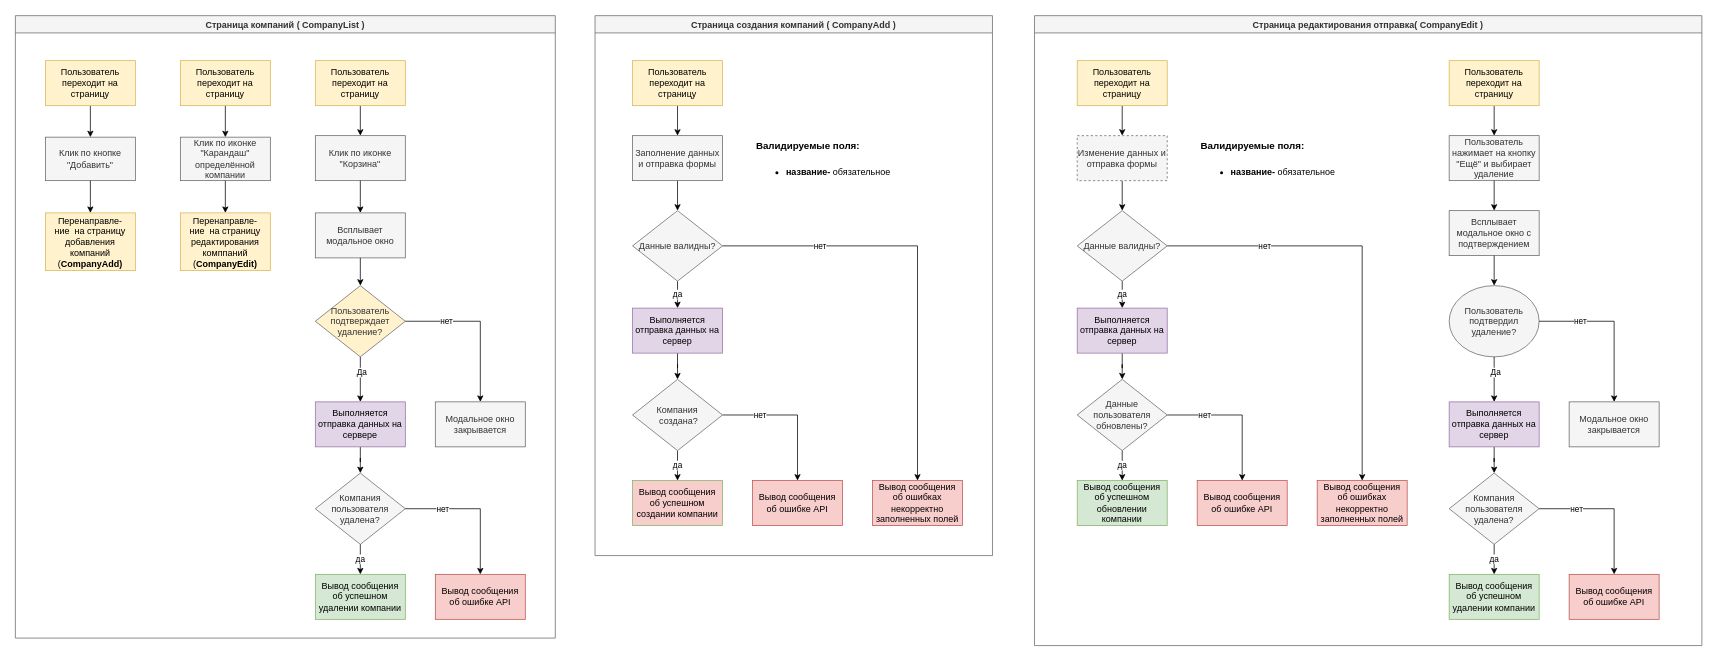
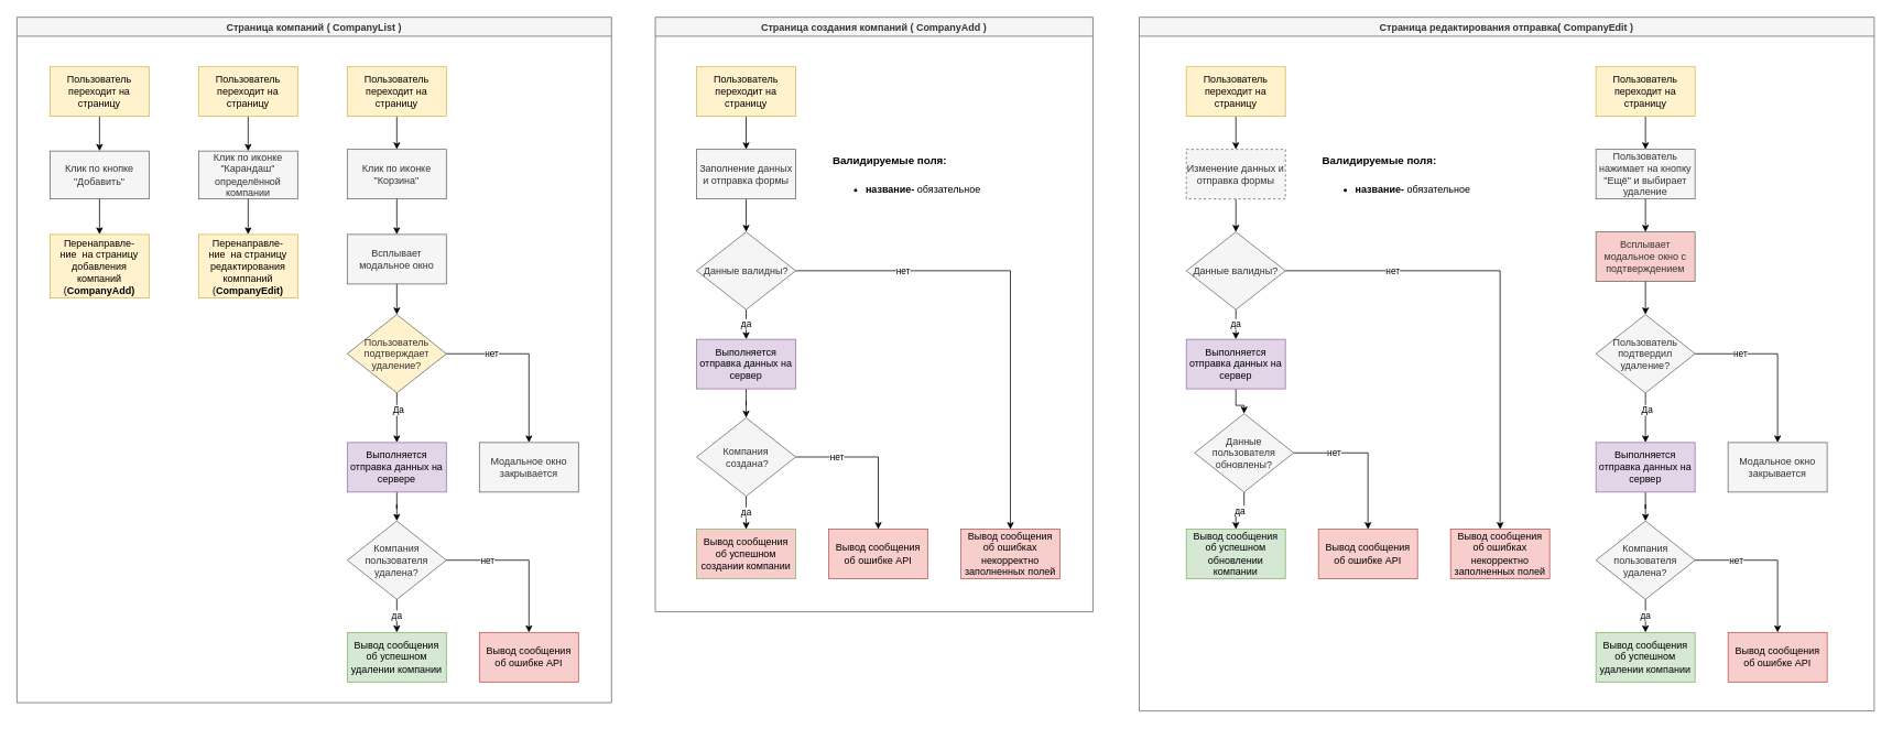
- <mxCell id="81" value="Всплывает модальное окно с подтверждением" style="rounded=0;whiteSpace=wrap;html=1;fillColor=#f5f5f5;strokeColor=#666666;fontColor=#333333;" vertex="1" parent="48"><mxGeometry x="553" y="260" width="120" height="60" as="geometry" /></mxCell>
+ <mxCell id="81" value="Всплывает модальное окно с подтверждением" style="rounded=0;whiteSpace=wrap;html=1;fillColor=#f8cecc;strokeColor=#666666;fontColor=#333333;" vertex="1" parent="48"><mxGeometry x="553" y="260" width="120" height="60" as="geometry" /></mxCell>
- <mxCell id="76" value="Пользователь подтвердил удаление?" style="ellipse;whiteSpace=wrap;html=1;strokeColor=#666666;fillColor=#f5f5f5;direction=south;fontColor=#333333;" vertex="1" parent="48"><mxGeometry x="553" y="360" width="120" height="95" as="geometry" /></mxCell>
+ <mxCell id="76" value="Пользователь подтвердил удаление?" style="rhombus;whiteSpace=wrap;html=1;rounded=0;strokeColor=#666666;fillColor=#f5f5f5;direction=south;fontColor=#333333;" vertex="1" parent="48"><mxGeometry x="553" y="360" width="120" height="95" as="geometry" /></mxCell>
- <mxCell id="53" value="Данные пользователя обновлены?" style="rhombus;whiteSpace=wrap;html=1;rounded=0;strokeColor=#666666;fillColor=#f5f5f5;direction=south;fontColor=#333333;" vertex="1" parent="48"><mxGeometry x="57" y="485" width="120" height="95" as="geometry" /></mxCell>
+ <mxCell id="53" value="Данные пользователя обновлены?" style="rhombus;whiteSpace=wrap;html=1;rounded=0;strokeColor=#666666;fillColor=#f5f5f5;direction=south;fontColor=#333333;" vertex="1" parent="48"><mxGeometry x="67" y="480" width="120" height="95" as="geometry" /></mxCell>
